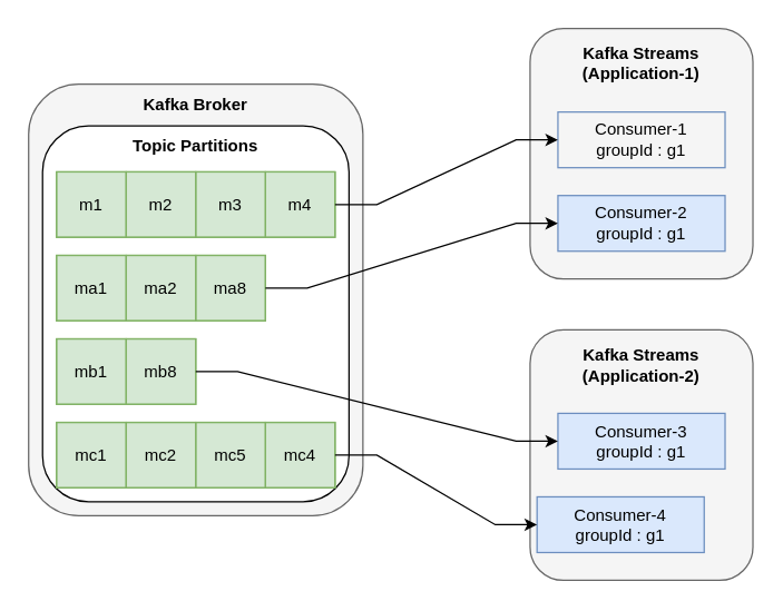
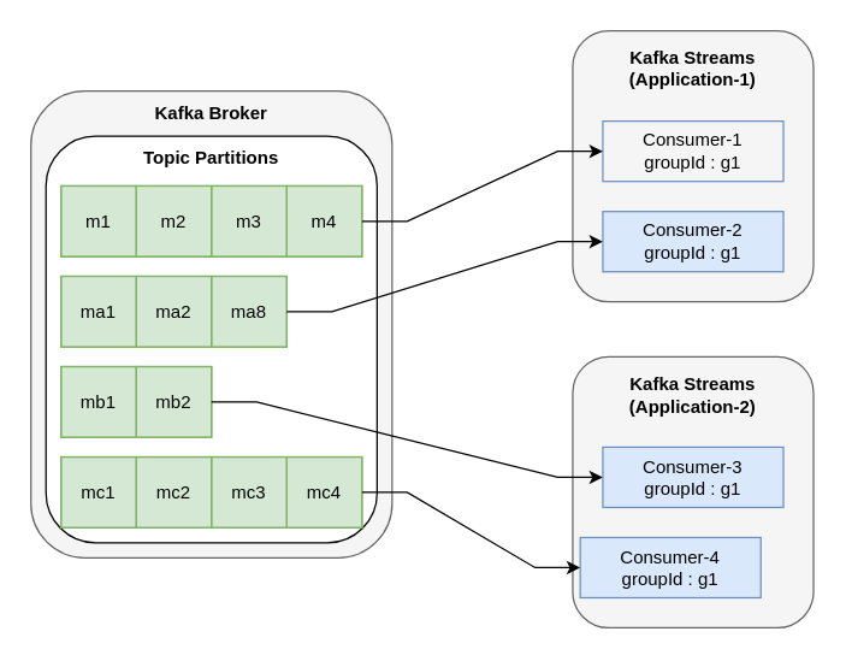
- <mxCell id="22" value="mb8" style="connectable=0;recursiveResize=0;strokeColor=inherit;fillColor=none;align=center;whiteSpace=wrap;html=1;" parent="20" vertex="1"><mxGeometry x="50" width="50" height="47" as="geometry"><mxRectangle width="50" height="47" as="alternateBounds" /></mxGeometry></mxCell>
+ <mxCell id="22" value="mb2" style="connectable=0;recursiveResize=0;strokeColor=inherit;fillColor=none;align=center;whiteSpace=wrap;html=1;" parent="20" vertex="1"><mxGeometry x="50" width="50" height="47" as="geometry"><mxRectangle width="50" height="47" as="alternateBounds" /></mxGeometry></mxCell>
- <mxCell id="28" value="mc5" style="connectable=0;recursiveResize=0;strokeColor=inherit;fillColor=none;align=center;whiteSpace=wrap;html=1;" parent="25" vertex="1"><mxGeometry x="100" width="50" height="47" as="geometry"><mxRectangle width="50" height="47" as="alternateBounds" /></mxGeometry></mxCell>
+ <mxCell id="28" value="mc3" style="connectable=0;recursiveResize=0;strokeColor=inherit;fillColor=none;align=center;whiteSpace=wrap;html=1;" parent="25" vertex="1"><mxGeometry x="100" width="50" height="47" as="geometry"><mxRectangle width="50" height="47" as="alternateBounds" /></mxGeometry></mxCell>
